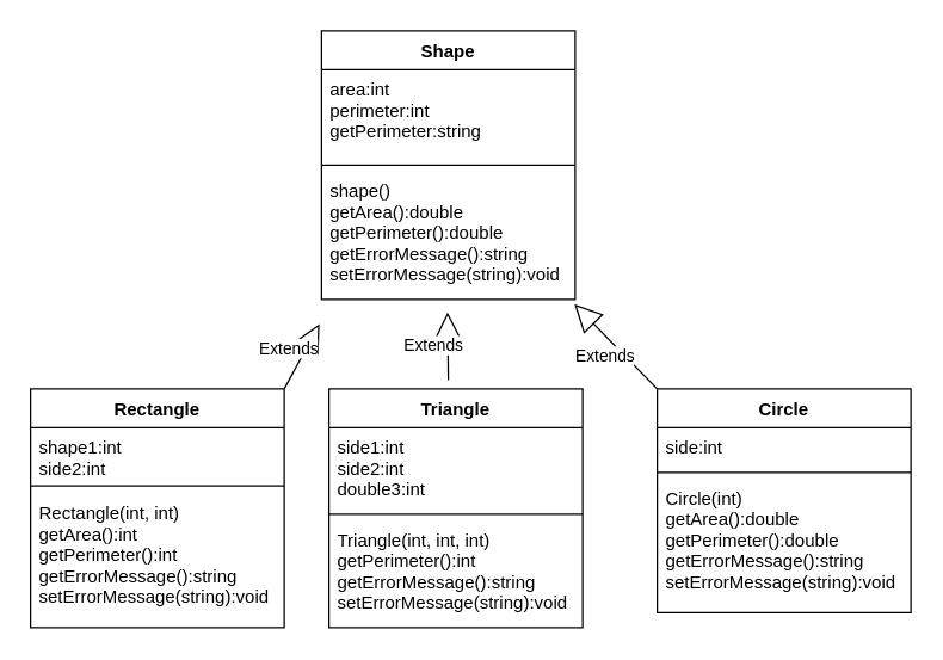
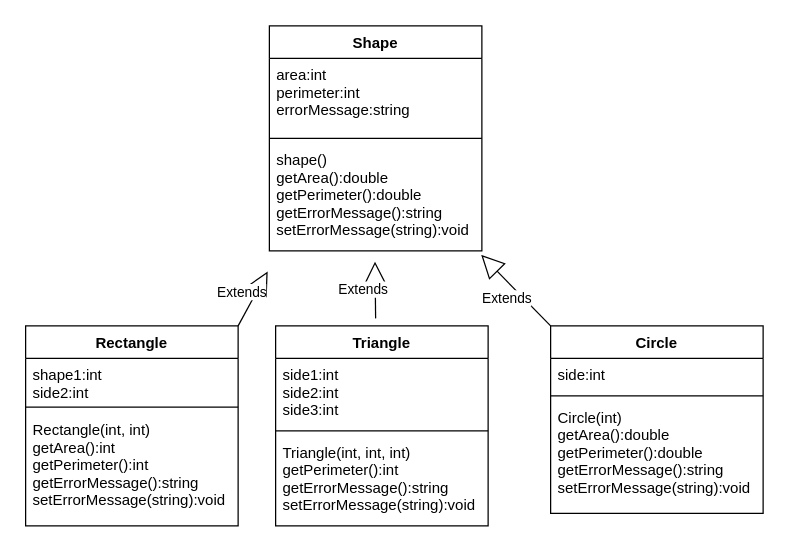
- <mxCell id="3" value="area:int&#10;perimeter:int&#10;getPerimeter:string" style="text;strokeColor=none;fillColor=none;align=left;verticalAlign=top;spacingLeft=4;spacingRight=4;overflow=hidden;rotatable=0;points=[[0,0.5],[1,0.5]];portConstraint=eastwest;" vertex="1" parent="2"><mxGeometry y="26" width="170" height="60" as="geometry" /></mxCell>
+ <mxCell id="3" value="area:int&#10;perimeter:int&#10;errorMessage:string" style="text;strokeColor=none;fillColor=none;align=left;verticalAlign=top;spacingLeft=4;spacingRight=4;overflow=hidden;rotatable=0;points=[[0,0.5],[1,0.5]];portConstraint=eastwest;" vertex="1" parent="2"><mxGeometry y="26" width="170" height="60" as="geometry" /></mxCell>
- <mxCell id="11" value="side1:int&#10;side2:int&#10;double3:int" style="text;strokeColor=none;fillColor=none;align=left;verticalAlign=top;spacingLeft=4;spacingRight=4;overflow=hidden;rotatable=0;points=[[0,0.5],[1,0.5]];portConstraint=eastwest;" vertex="1" parent="10"><mxGeometry y="26" width="170" height="54" as="geometry" /></mxCell>
+ <mxCell id="11" value="side1:int&#10;side2:int&#10;side3:int" style="text;strokeColor=none;fillColor=none;align=left;verticalAlign=top;spacingLeft=4;spacingRight=4;overflow=hidden;rotatable=0;points=[[0,0.5],[1,0.5]];portConstraint=eastwest;" vertex="1" parent="10"><mxGeometry y="26" width="170" height="54" as="geometry" /></mxCell>
